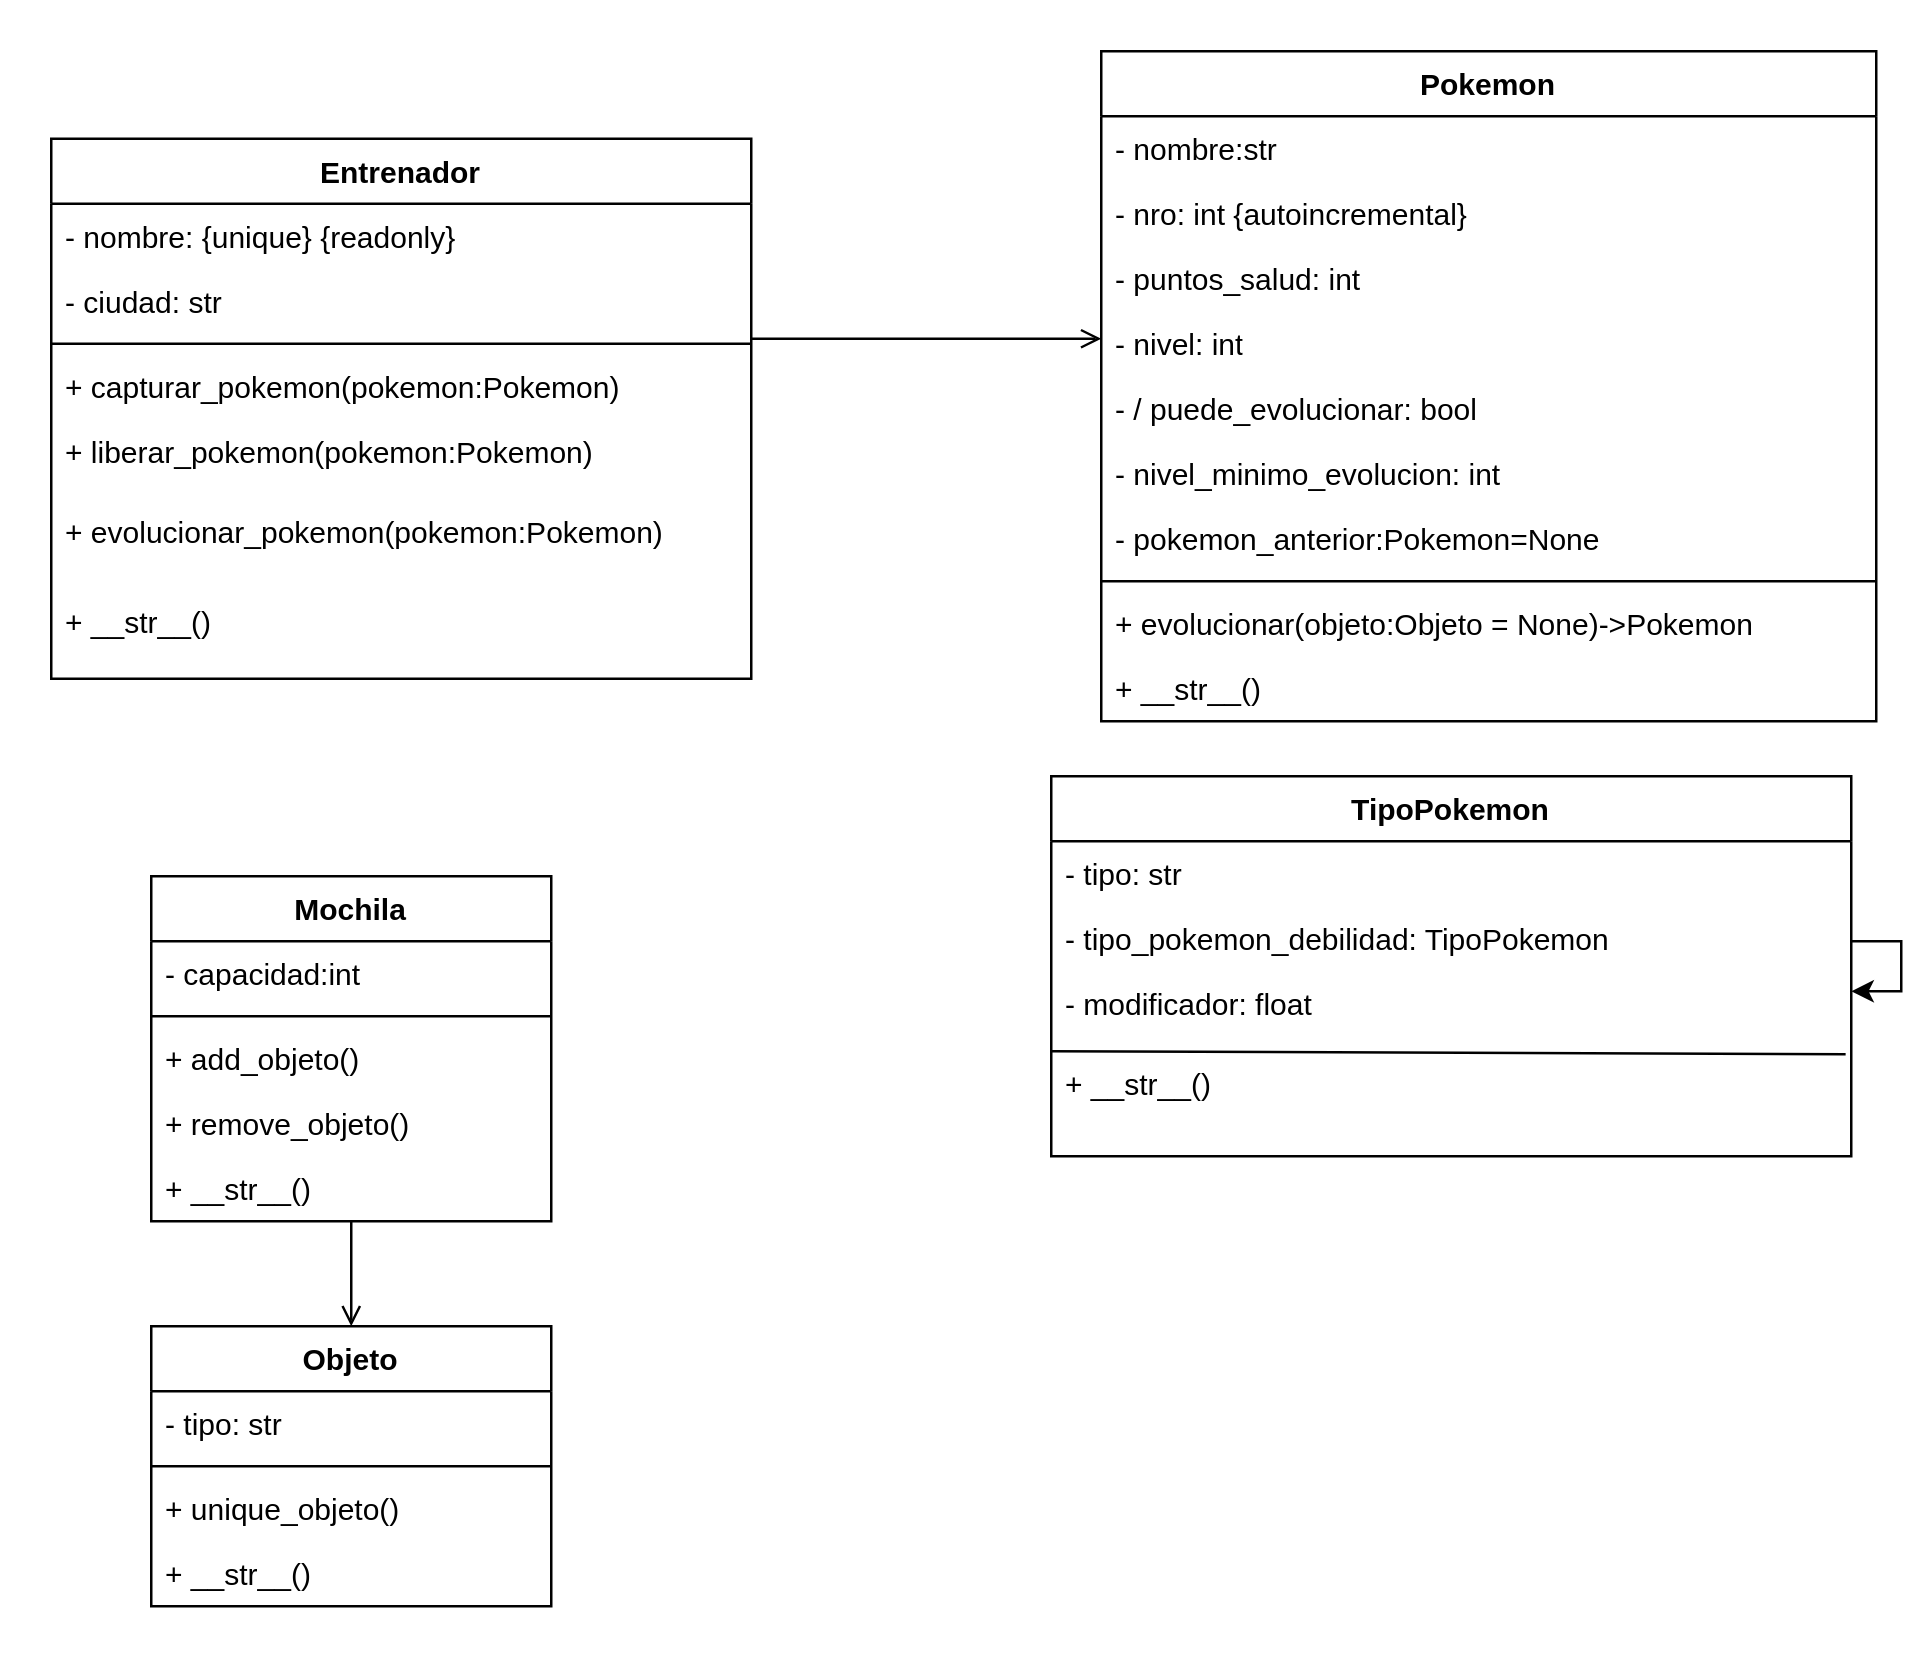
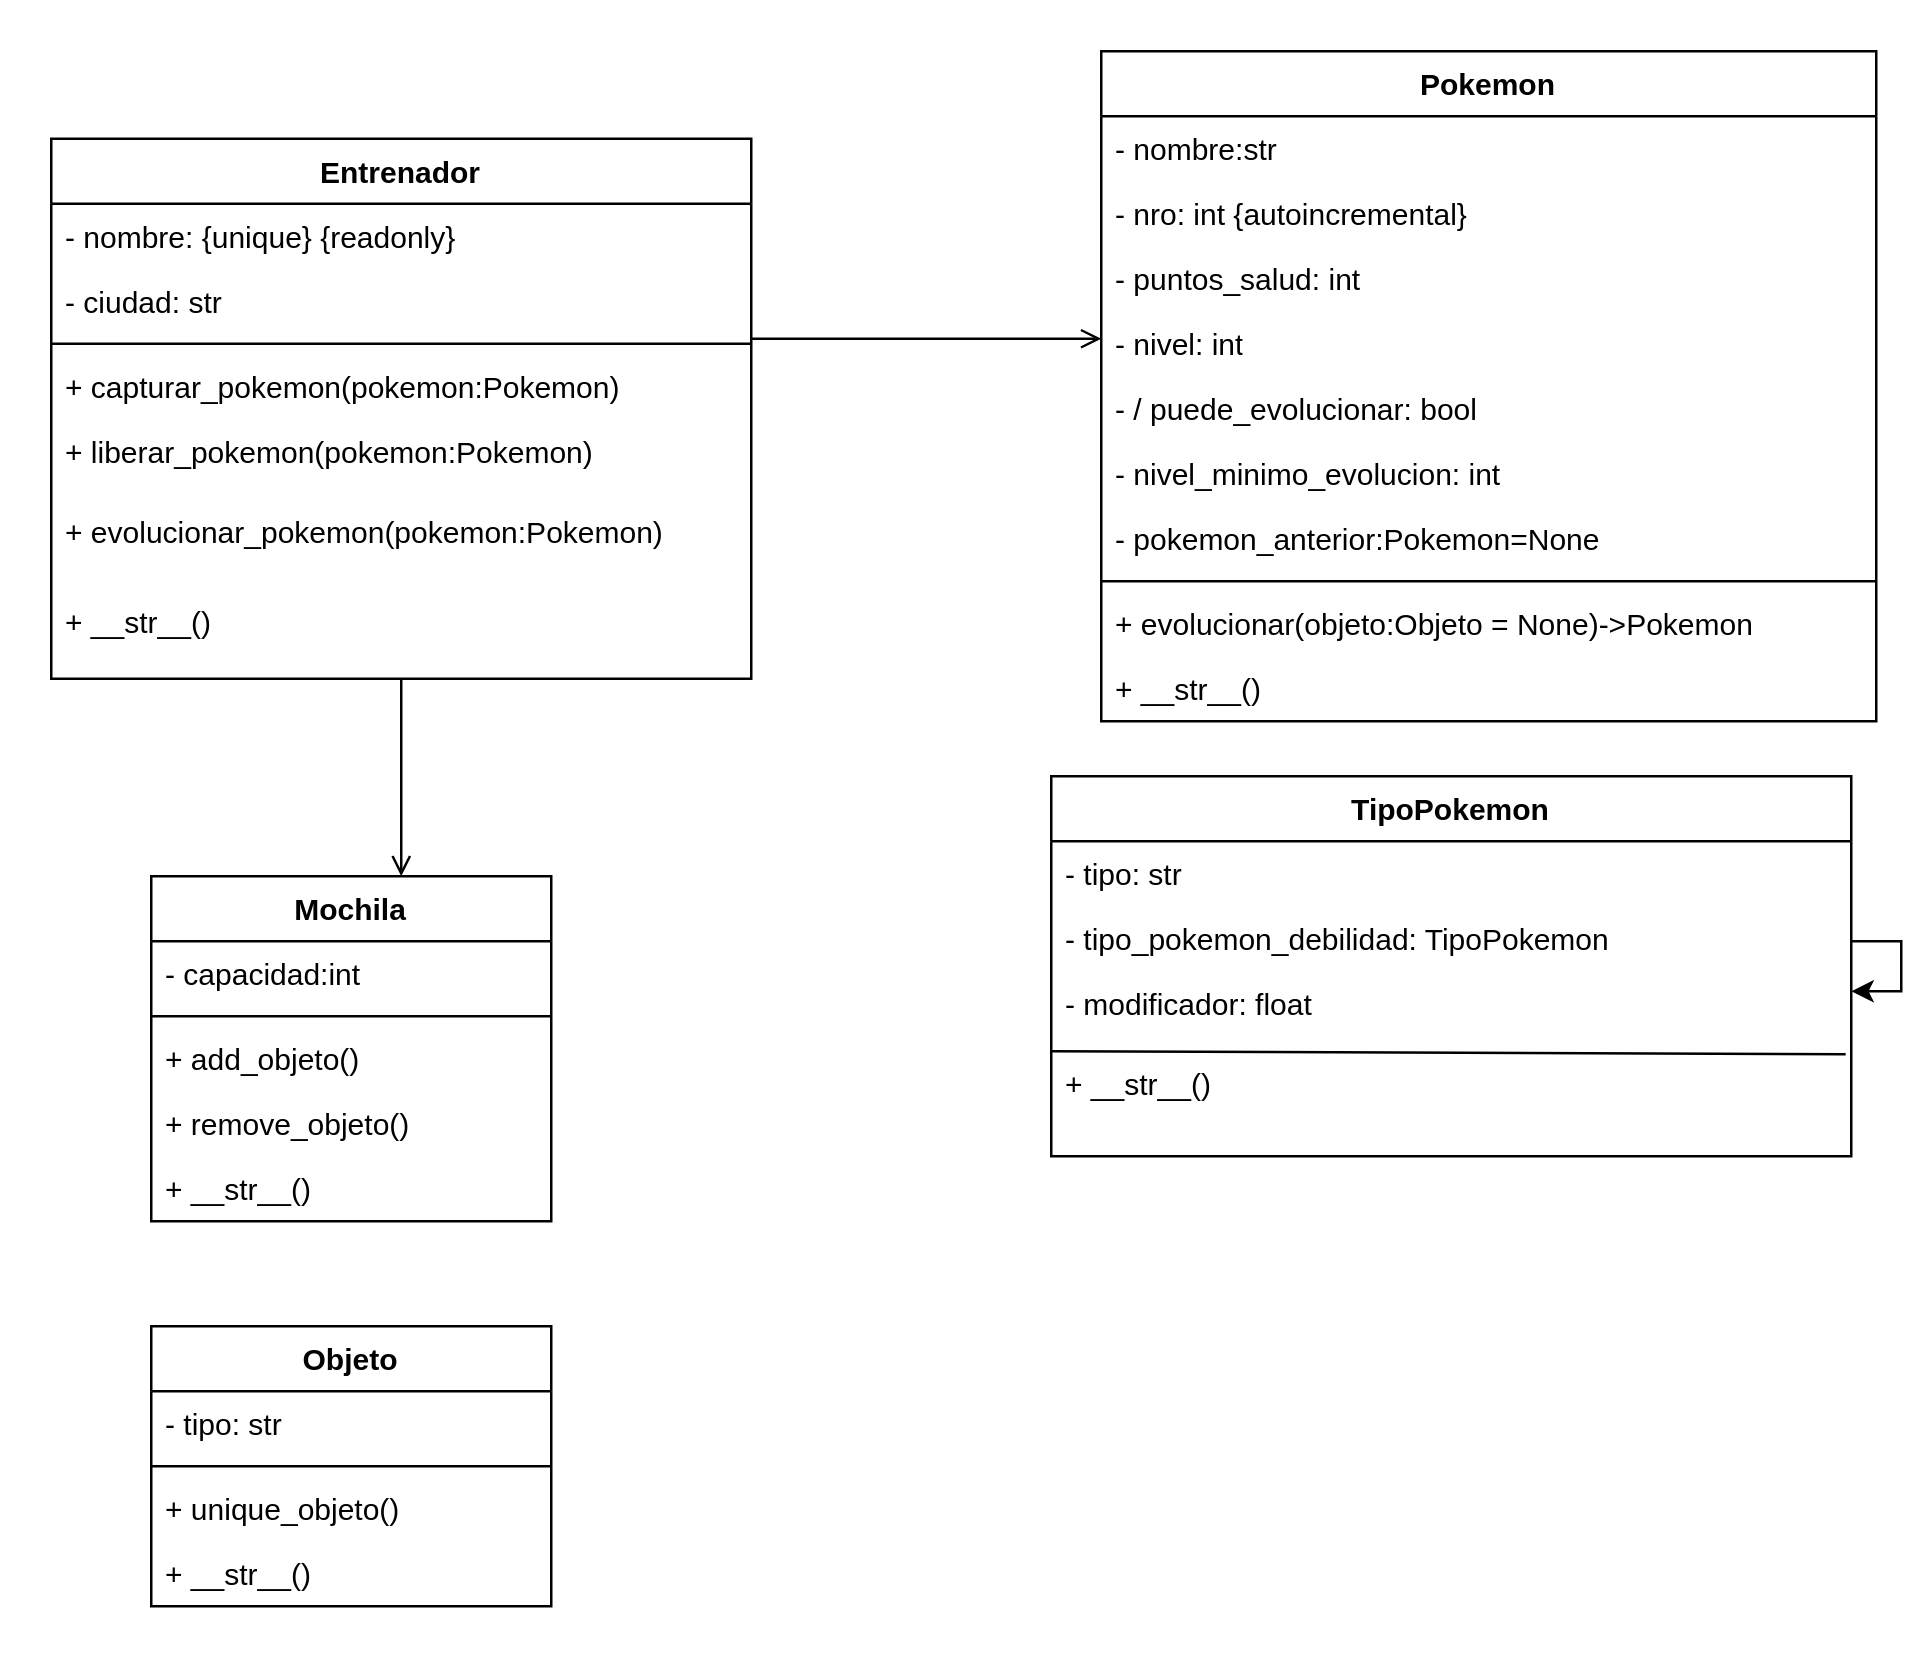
+ <mxCell id="14" style="edgeStyle=orthogonalEdgeStyle;rounded=0;orthogonalLoop=1;jettySize=auto;html=1;endArrow=open;endFill=0;" parent="1" source="15" target="31" edge="1"><mxGeometry relative="1" as="geometry"><Array as="points"><mxPoint x="140" y="210" /><mxPoint x="140" y="210" /></Array></mxGeometry></mxCell>
- <mxCell id="30" style="edgeStyle=orthogonalEdgeStyle;rounded=0;orthogonalLoop=1;jettySize=auto;html=1;entryX=0.5;entryY=0;entryDx=0;entryDy=0;endArrow=open;endFill=0;" parent="1" source="31" target="37" edge="1"><mxGeometry relative="1" as="geometry" /></mxCell>
